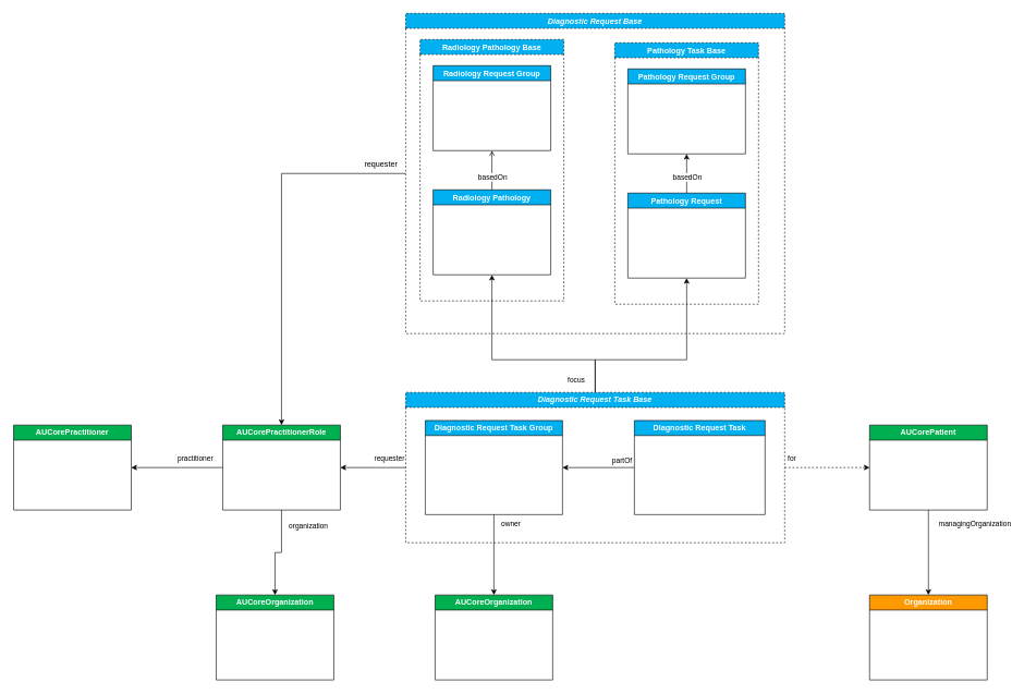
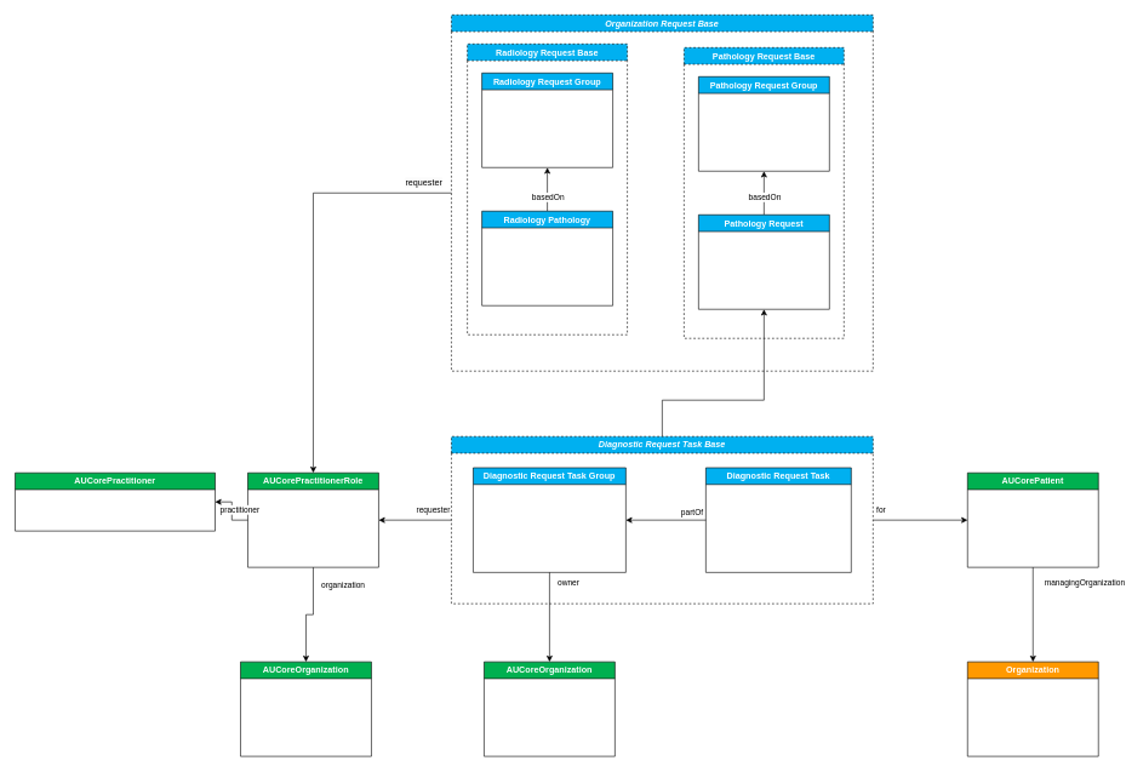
- <mxCell id="2" value="&lt;i&gt;Diagnostic Request Base&lt;/i&gt;" style="swimlane;whiteSpace=wrap;html=1;startSize=23;fillColor=#00B0F0;fontColor=#FFFFFF;strokeColor=#000000;dashed=1;" parent="1" vertex="1"><mxGeometry x="620" y="20" width="580" height="490" as="geometry" /></mxCell>
+ <mxCell id="2" value="&lt;i&gt;Organization Request Base&lt;/i&gt;" style="swimlane;whiteSpace=wrap;html=1;startSize=23;fillColor=#00B0F0;fontColor=#FFFFFF;strokeColor=#000000;dashed=1;" parent="1" vertex="1"><mxGeometry x="620" y="20" width="580" height="490" as="geometry" /></mxCell>
- <mxCell id="8" value="Radiology Pathology Base" style="swimlane;whiteSpace=wrap;html=1;fillColor=#00B0F0;fontColor=#FFFFFF;dashed=1;" parent="2" vertex="1"><mxGeometry x="22" y="40" width="220" height="400" as="geometry" /></mxCell>
+ <mxCell id="8" value="Radiology Request Base" style="swimlane;whiteSpace=wrap;html=1;fillColor=#00B0F0;fontColor=#FFFFFF;dashed=1;" parent="2" vertex="1"><mxGeometry x="22" y="40" width="220" height="400" as="geometry" /></mxCell>
- <mxCell id="3" value="Pathology Task Base" style="swimlane;whiteSpace=wrap;html=1;fillColor=#00B0F0;fontColor=#FFFFFF;dashed=1;" parent="2" vertex="1"><mxGeometry x="320" y="45" width="220" height="400" as="geometry" /></mxCell>
+ <mxCell id="3" value="Pathology Request Base" style="swimlane;whiteSpace=wrap;html=1;fillColor=#00B0F0;fontColor=#FFFFFF;dashed=1;" parent="2" vertex="1"><mxGeometry x="320" y="45" width="220" height="400" as="geometry" /></mxCell>
- <mxCell id="10" style="edgeStyle=orthogonalEdgeStyle;rounded=0;orthogonalLoop=1;jettySize=auto;html=1;entryX=0.5;entryY=1;entryDx=0;entryDy=0;endArrow=open;" parent="8" source="12" target="9" edge="1"><mxGeometry relative="1" as="geometry"><mxPoint x="120" y="190" as="targetPoint" /></mxGeometry></mxCell>
+ <mxCell id="10" style="edgeStyle=orthogonalEdgeStyle;rounded=0;orthogonalLoop=1;jettySize=auto;html=1;entryX=0.5;entryY=1;entryDx=0;entryDy=0;" parent="8" source="12" target="9" edge="1"><mxGeometry relative="1" as="geometry"><mxPoint x="120" y="190" as="targetPoint" /></mxGeometry></mxCell>
- <mxCell id="13" style="edgeStyle=orthogonalEdgeStyle;rounded=0;orthogonalLoop=1;jettySize=auto;html=1;exitX=0.5;exitY=0;exitDx=0;exitDy=0;entryX=0.5;entryY=1;entryDx=0;entryDy=0;" parent="2" source="26" target="12" edge="1"><mxGeometry relative="1" as="geometry"><mxPoint x="160" y="400" as="targetPoint" /><Array as="points"><mxPoint x="290" y="530" /><mxPoint x="132" y="530" /></Array></mxGeometry></mxCell>
- <mxCell id="14" value="focus" style="edgeLabel;html=1;align=center;verticalAlign=middle;resizable=0;points=[];" parent="13" vertex="1" connectable="0"><mxGeometry x="0.23" relative="1" as="geometry"><mxPoint x="128" y="30" as="offset" /></mxGeometry></mxCell>
- <mxCell id="21" value="AUCorePractitioner" style="swimlane;whiteSpace=wrap;html=1;fillColor=#00b050;fontColor=#FFFFFF;" parent="1" vertex="1"><mxGeometry x="20" y="650" width="180" height="130" as="geometry" /></mxCell>
+ <mxCell id="21" value="AUCorePractitioner" style="swimlane;whiteSpace=wrap;html=1;fillColor=#00b050;fontColor=#FFFFFF;" parent="1" vertex="1"><mxGeometry x="20" y="650" width="275" height="80" as="geometry" /></mxCell>
- <mxCell id="32" style="rounded=0;orthogonalLoop=1;jettySize=auto;html=1;edgeStyle=elbowEdgeStyle;flowAnimation=0;jumpStyle=arc;exitX=1;exitY=0.5;exitDx=0;exitDy=0;entryX=0;entryY=0.5;entryDx=0;entryDy=0;dashed=1;" parent="1" source="26" target="17" edge="1"><mxGeometry relative="1" as="geometry"><mxPoint x="1150" y="741" as="sourcePoint" /><mxPoint x="1330" y="741" as="targetPoint" /></mxGeometry></mxCell>
+ <mxCell id="32" style="rounded=0;orthogonalLoop=1;jettySize=auto;html=1;edgeStyle=elbowEdgeStyle;flowAnimation=0;jumpStyle=arc;exitX=1;exitY=0.5;exitDx=0;exitDy=0;entryX=0;entryY=0.5;entryDx=0;entryDy=0;" parent="1" source="26" target="17" edge="1"><mxGeometry relative="1" as="geometry"><mxPoint x="1150" y="741" as="sourcePoint" /><mxPoint x="1330" y="741" as="targetPoint" /></mxGeometry></mxCell>
